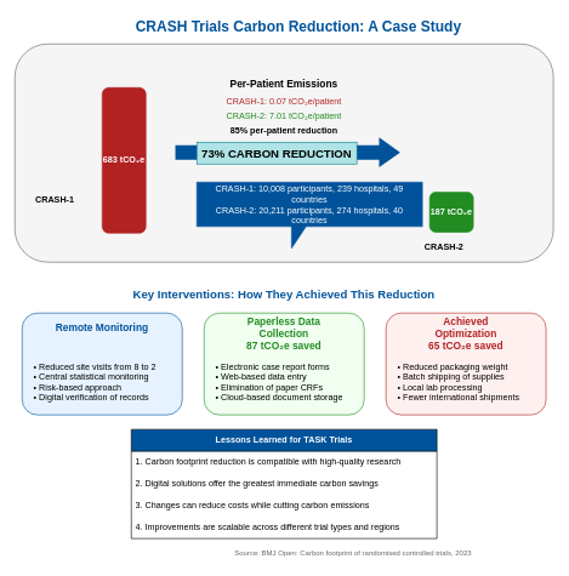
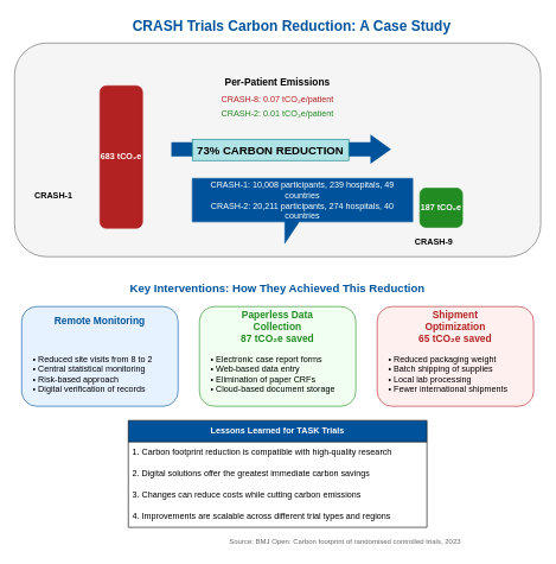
- <mxCell id="13" value="CRASH-1: 0.07 tCO₂e/patient" style="text;html=1;strokeColor=none;fillColor=none;align=center;verticalAlign=middle;whiteSpace=wrap;rounded=0;fontColor=#B22222;fontStyle=0" parent="1" vertex="1"><mxGeometry x="285" y="130" width="210" height="20" as="geometry" /></mxCell>
+ <mxCell id="13" value="CRASH-8: 0.07 tCO₂e/patient" style="text;html=1;strokeColor=none;fillColor=none;align=center;verticalAlign=middle;whiteSpace=wrap;rounded=0;fontColor=#B22222;fontStyle=0" parent="1" vertex="1"><mxGeometry x="285" y="130" width="210" height="20" as="geometry" /></mxCell>
- <mxCell id="14" value="CRASH-2: 7.01 tCO₂e/patient" style="text;html=1;strokeColor=none;fillColor=none;align=center;verticalAlign=middle;whiteSpace=wrap;rounded=0;fontColor=#228B22;fontStyle=0" parent="1" vertex="1"><mxGeometry x="285" y="150" width="210" height="20" as="geometry" /></mxCell>
+ <mxCell id="14" value="CRASH-2: 0.01 tCO₂e/patient" style="text;html=1;strokeColor=none;fillColor=none;align=center;verticalAlign=middle;whiteSpace=wrap;rounded=0;fontColor=#228B22;fontStyle=0" parent="1" vertex="1"><mxGeometry x="285" y="150" width="210" height="20" as="geometry" /></mxCell>
- <mxCell id="15" value="85% per-patient reduction" style="text;html=1;strokeColor=none;fillColor=none;align=center;verticalAlign=middle;whiteSpace=wrap;rounded=0;fontStyle=1" parent="1" vertex="1"><mxGeometry x="300" y="170" width="180" height="20" as="geometry" /></mxCell>
- <mxCell id="9" value="CRASH-2" style="text;html=1;strokeColor=none;fillColor=none;align=center;verticalAlign=middle;whiteSpace=wrap;rounded=0;fontStyle=1" parent="1" vertex="1"><mxGeometry x="580" y="330" width="60" height="20" as="geometry" /></mxCell>
+ <mxCell id="9" value="CRASH-9" style="text;html=1;strokeColor=none;fillColor=none;align=center;verticalAlign=middle;whiteSpace=wrap;rounded=0;fontStyle=1" parent="1" vertex="1"><mxGeometry x="580" y="330" width="60" height="20" as="geometry" /></mxCell>
- <mxCell id="25" value="&lt;font style=&quot;font-size: 14px;&quot;&gt;&lt;b&gt;Achieved Optimization&lt;/b&gt;&lt;/font&gt;" style="text;html=1;strokeColor=none;fillColor=none;align=center;verticalAlign=middle;whiteSpace=wrap;rounded=0;fontColor=#B22222;" parent="1" vertex="1"><mxGeometry x="565" y="440" width="150" height="20" as="geometry" /></mxCell>
+ <mxCell id="25" value="&lt;font style=&quot;font-size: 14px;&quot;&gt;&lt;b&gt;Shipment Optimization&lt;/b&gt;&lt;/font&gt;" style="text;html=1;strokeColor=none;fillColor=none;align=center;verticalAlign=middle;whiteSpace=wrap;rounded=0;fontColor=#B22222;" parent="1" vertex="1"><mxGeometry x="565" y="440" width="150" height="20" as="geometry" /></mxCell>
